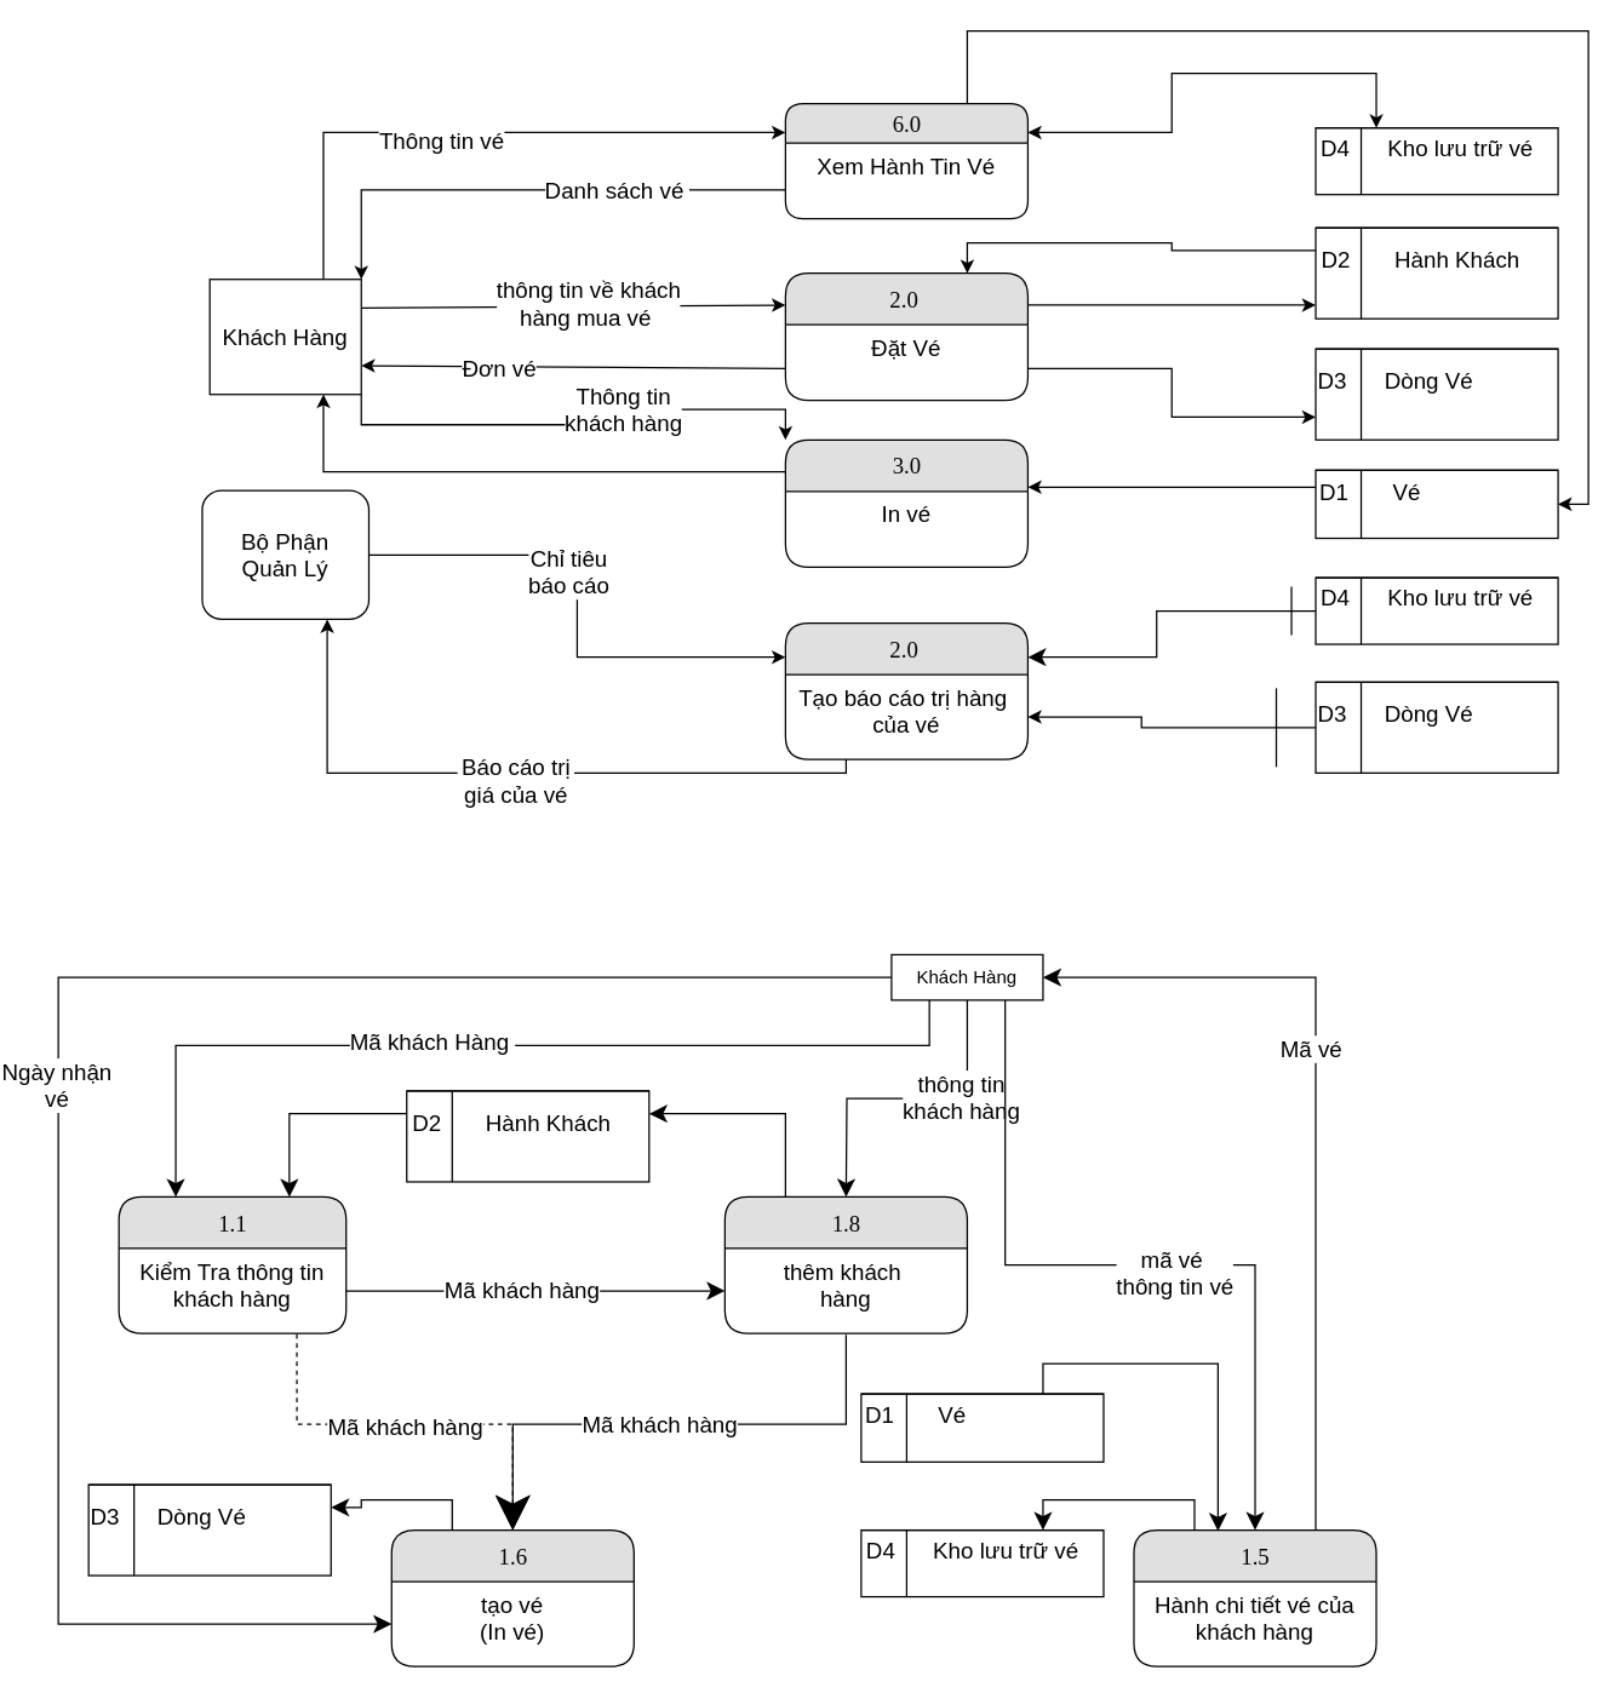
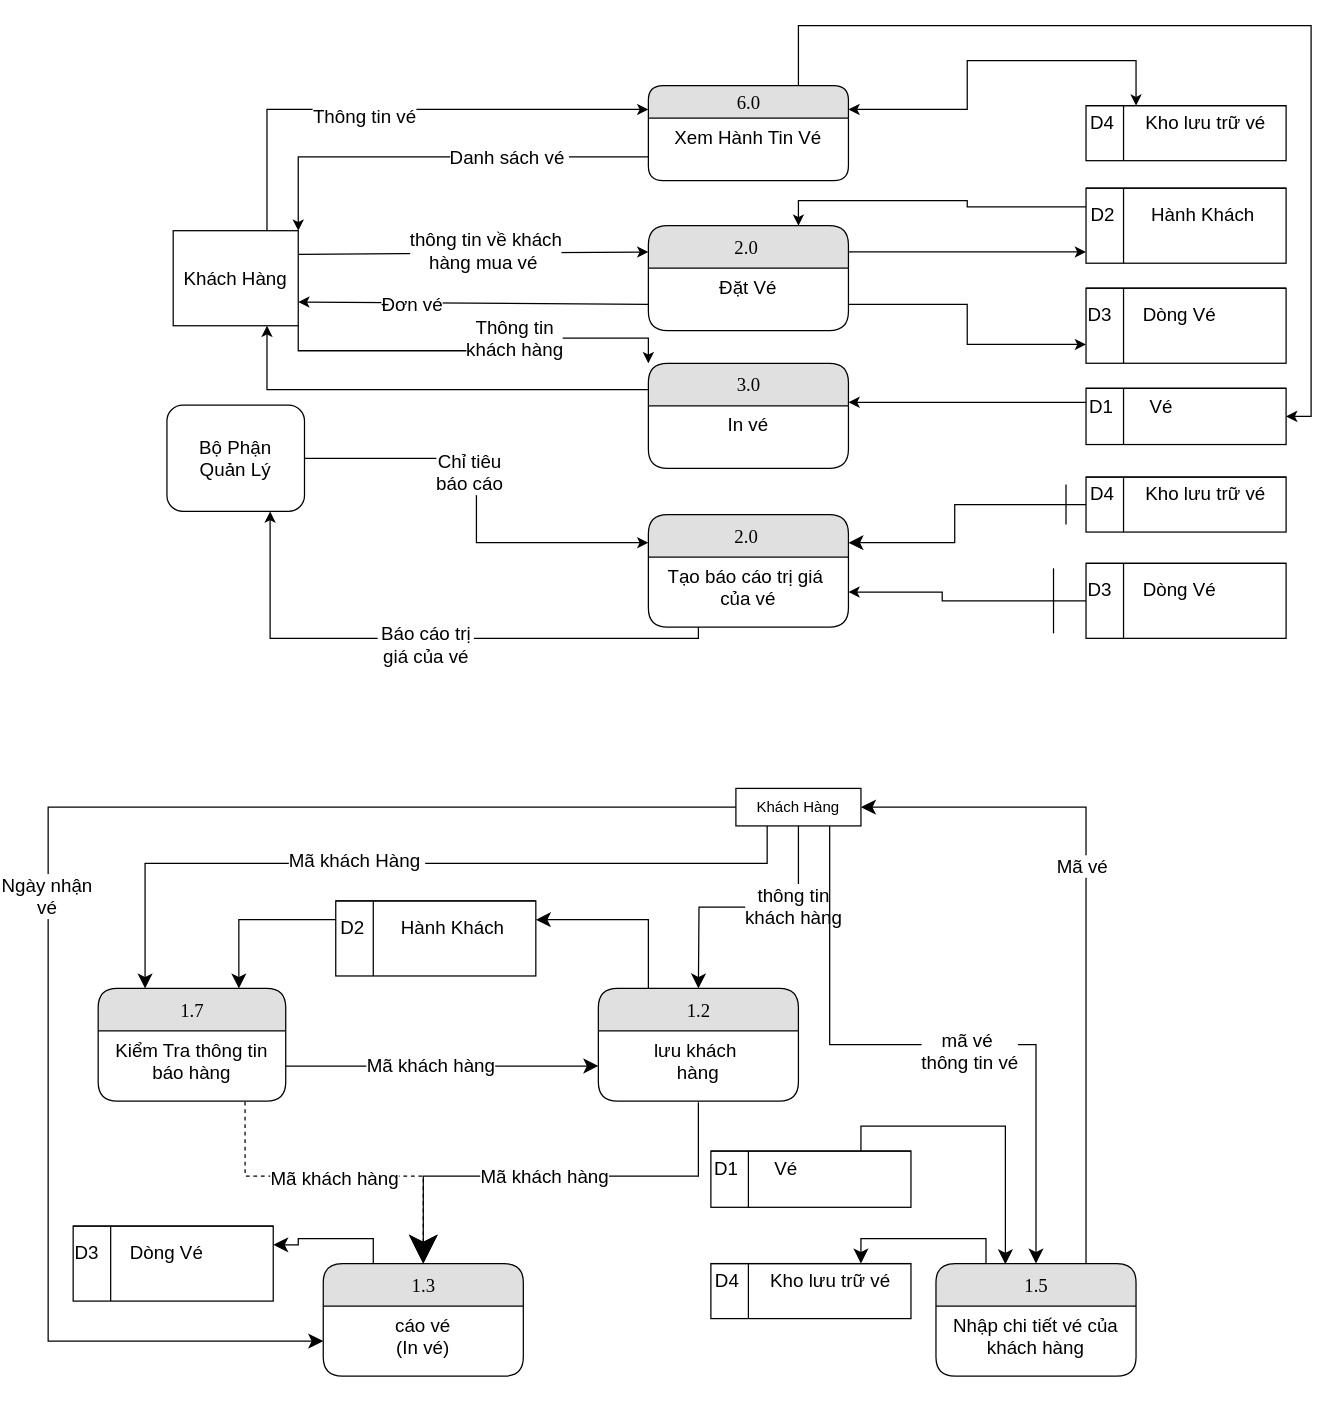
- <mxCell id="36" value="Tạo báo cáo trị hàng&amp;nbsp;&lt;br style=&quot;font-size: 15px;&quot;&gt;của vé" style="text;html=1;strokeColor=none;fillColor=none;spacingLeft=4;spacingRight=4;whiteSpace=wrap;overflow=hidden;rotatable=0;points=[[0,0.5],[1,0.5]];portConstraint=eastwest;align=center;fontSize=15;" vertex="1" parent="35"><mxGeometry y="34" width="160" height="56" as="geometry" /></mxCell>
+ <mxCell id="36" value="Tạo báo cáo trị giá&amp;nbsp;&lt;br style=&quot;font-size: 15px;&quot;&gt;của vé" style="text;html=1;strokeColor=none;fillColor=none;spacingLeft=4;spacingRight=4;whiteSpace=wrap;overflow=hidden;rotatable=0;points=[[0,0.5],[1,0.5]];portConstraint=eastwest;align=center;fontSize=15;" vertex="1" parent="35"><mxGeometry y="34" width="160" height="56" as="geometry" /></mxCell>
- <mxCell id="50" value="1.1" style="swimlane;html=1;fontStyle=0;childLayout=stackLayout;horizontal=1;startSize=34;fillColor=#e0e0e0;horizontalStack=0;resizeParent=1;resizeLast=0;collapsible=1;marginBottom=0;swimlaneFillColor=#ffffff;align=center;rounded=1;shadow=0;comic=0;labelBackgroundColor=none;strokeWidth=1;fontFamily=Verdana;fontSize=15;" vertex="1" parent="1"><mxGeometry x="60" y="790" width="150" height="90" as="geometry" /></mxCell>
+ <mxCell id="50" value="1.7" style="swimlane;html=1;fontStyle=0;childLayout=stackLayout;horizontal=1;startSize=34;fillColor=#e0e0e0;horizontalStack=0;resizeParent=1;resizeLast=0;collapsible=1;marginBottom=0;swimlaneFillColor=#ffffff;align=center;rounded=1;shadow=0;comic=0;labelBackgroundColor=none;strokeWidth=1;fontFamily=Verdana;fontSize=15;" vertex="1" parent="1"><mxGeometry x="60" y="790" width="150" height="90" as="geometry" /></mxCell>
- <mxCell id="53" value="1.8" style="swimlane;html=1;fontStyle=0;childLayout=stackLayout;horizontal=1;startSize=34;fillColor=#e0e0e0;horizontalStack=0;resizeParent=1;resizeLast=0;collapsible=1;marginBottom=0;swimlaneFillColor=#ffffff;align=center;rounded=1;shadow=0;comic=0;labelBackgroundColor=none;strokeWidth=1;fontFamily=Verdana;fontSize=15;" vertex="1" parent="1"><mxGeometry x="460" y="790" width="160" height="90" as="geometry" /></mxCell>
+ <mxCell id="53" value="1.2" style="swimlane;html=1;fontStyle=0;childLayout=stackLayout;horizontal=1;startSize=34;fillColor=#e0e0e0;horizontalStack=0;resizeParent=1;resizeLast=0;collapsible=1;marginBottom=0;swimlaneFillColor=#ffffff;align=center;rounded=1;shadow=0;comic=0;labelBackgroundColor=none;strokeWidth=1;fontFamily=Verdana;fontSize=15;" vertex="1" parent="1"><mxGeometry x="460" y="790" width="160" height="90" as="geometry" /></mxCell>
- <mxCell id="51" value="Kiểm Tra thông tin khách hàng" style="text;html=1;strokeColor=none;fillColor=none;spacingLeft=4;spacingRight=4;whiteSpace=wrap;overflow=hidden;rotatable=0;points=[[0,0.5],[1,0.5]];portConstraint=eastwest;align=center;fontSize=15;" vertex="1" parent="50"><mxGeometry y="34" width="150" height="56" as="geometry" /></mxCell>
+ <mxCell id="51" value="Kiểm Tra thông tin báo hàng" style="text;html=1;strokeColor=none;fillColor=none;spacingLeft=4;spacingRight=4;whiteSpace=wrap;overflow=hidden;rotatable=0;points=[[0,0.5],[1,0.5]];portConstraint=eastwest;align=center;fontSize=15;" vertex="1" parent="50"><mxGeometry y="34" width="150" height="56" as="geometry" /></mxCell>
- <mxCell id="54" value="thêm khách&amp;nbsp;&lt;br&gt;hàng" style="text;html=1;strokeColor=none;fillColor=none;spacingLeft=4;spacingRight=4;whiteSpace=wrap;overflow=hidden;rotatable=0;points=[[0,0.5],[1,0.5]];portConstraint=eastwest;align=center;fontSize=15;" vertex="1" parent="53"><mxGeometry y="34" width="160" height="56" as="geometry" /></mxCell>
+ <mxCell id="54" value="lưu khách&amp;nbsp;&lt;br&gt;hàng" style="text;html=1;strokeColor=none;fillColor=none;spacingLeft=4;spacingRight=4;whiteSpace=wrap;overflow=hidden;rotatable=0;points=[[0,0.5],[1,0.5]];portConstraint=eastwest;align=center;fontSize=15;" vertex="1" parent="53"><mxGeometry y="34" width="160" height="56" as="geometry" /></mxCell>
- <mxCell id="62" value="1.6" style="swimlane;html=1;fontStyle=0;childLayout=stackLayout;horizontal=1;startSize=34;fillColor=#e0e0e0;horizontalStack=0;resizeParent=1;resizeLast=0;collapsible=1;marginBottom=0;swimlaneFillColor=#ffffff;align=center;rounded=1;shadow=0;comic=0;labelBackgroundColor=none;strokeWidth=1;fontFamily=Verdana;fontSize=15;" vertex="1" parent="1"><mxGeometry x="240" y="1010" width="160" height="90" as="geometry" /></mxCell>
+ <mxCell id="62" value="1.3" style="swimlane;html=1;fontStyle=0;childLayout=stackLayout;horizontal=1;startSize=34;fillColor=#e0e0e0;horizontalStack=0;resizeParent=1;resizeLast=0;collapsible=1;marginBottom=0;swimlaneFillColor=#ffffff;align=center;rounded=1;shadow=0;comic=0;labelBackgroundColor=none;strokeWidth=1;fontFamily=Verdana;fontSize=15;" vertex="1" parent="1"><mxGeometry x="240" y="1010" width="160" height="90" as="geometry" /></mxCell>
- <mxCell id="63" value="tạo vé &lt;br&gt;(In vé)" style="text;html=1;strokeColor=none;fillColor=none;spacingLeft=4;spacingRight=4;whiteSpace=wrap;overflow=hidden;rotatable=0;points=[[0,0.5],[1,0.5]];portConstraint=eastwest;align=center;fontSize=15;" vertex="1" parent="62"><mxGeometry y="34" width="160" height="56" as="geometry" /></mxCell>
+ <mxCell id="63" value="cáo vé &lt;br&gt;(In vé)" style="text;html=1;strokeColor=none;fillColor=none;spacingLeft=4;spacingRight=4;whiteSpace=wrap;overflow=hidden;rotatable=0;points=[[0,0.5],[1,0.5]];portConstraint=eastwest;align=center;fontSize=15;" vertex="1" parent="62"><mxGeometry y="34" width="160" height="56" as="geometry" /></mxCell>
- <mxCell id="68" value="Hành chi tiết vé của khách hàng" style="text;html=1;strokeColor=none;fillColor=none;spacingLeft=4;spacingRight=4;whiteSpace=wrap;overflow=hidden;rotatable=0;points=[[0,0.5],[1,0.5]];portConstraint=eastwest;align=center;fontSize=15;" vertex="1" parent="67"><mxGeometry y="34" width="160" height="56" as="geometry" /></mxCell>
+ <mxCell id="68" value="Nhập chi tiết vé của khách hàng" style="text;html=1;strokeColor=none;fillColor=none;spacingLeft=4;spacingRight=4;whiteSpace=wrap;overflow=hidden;rotatable=0;points=[[0,0.5],[1,0.5]];portConstraint=eastwest;align=center;fontSize=15;" vertex="1" parent="67"><mxGeometry y="34" width="160" height="56" as="geometry" /></mxCell>
